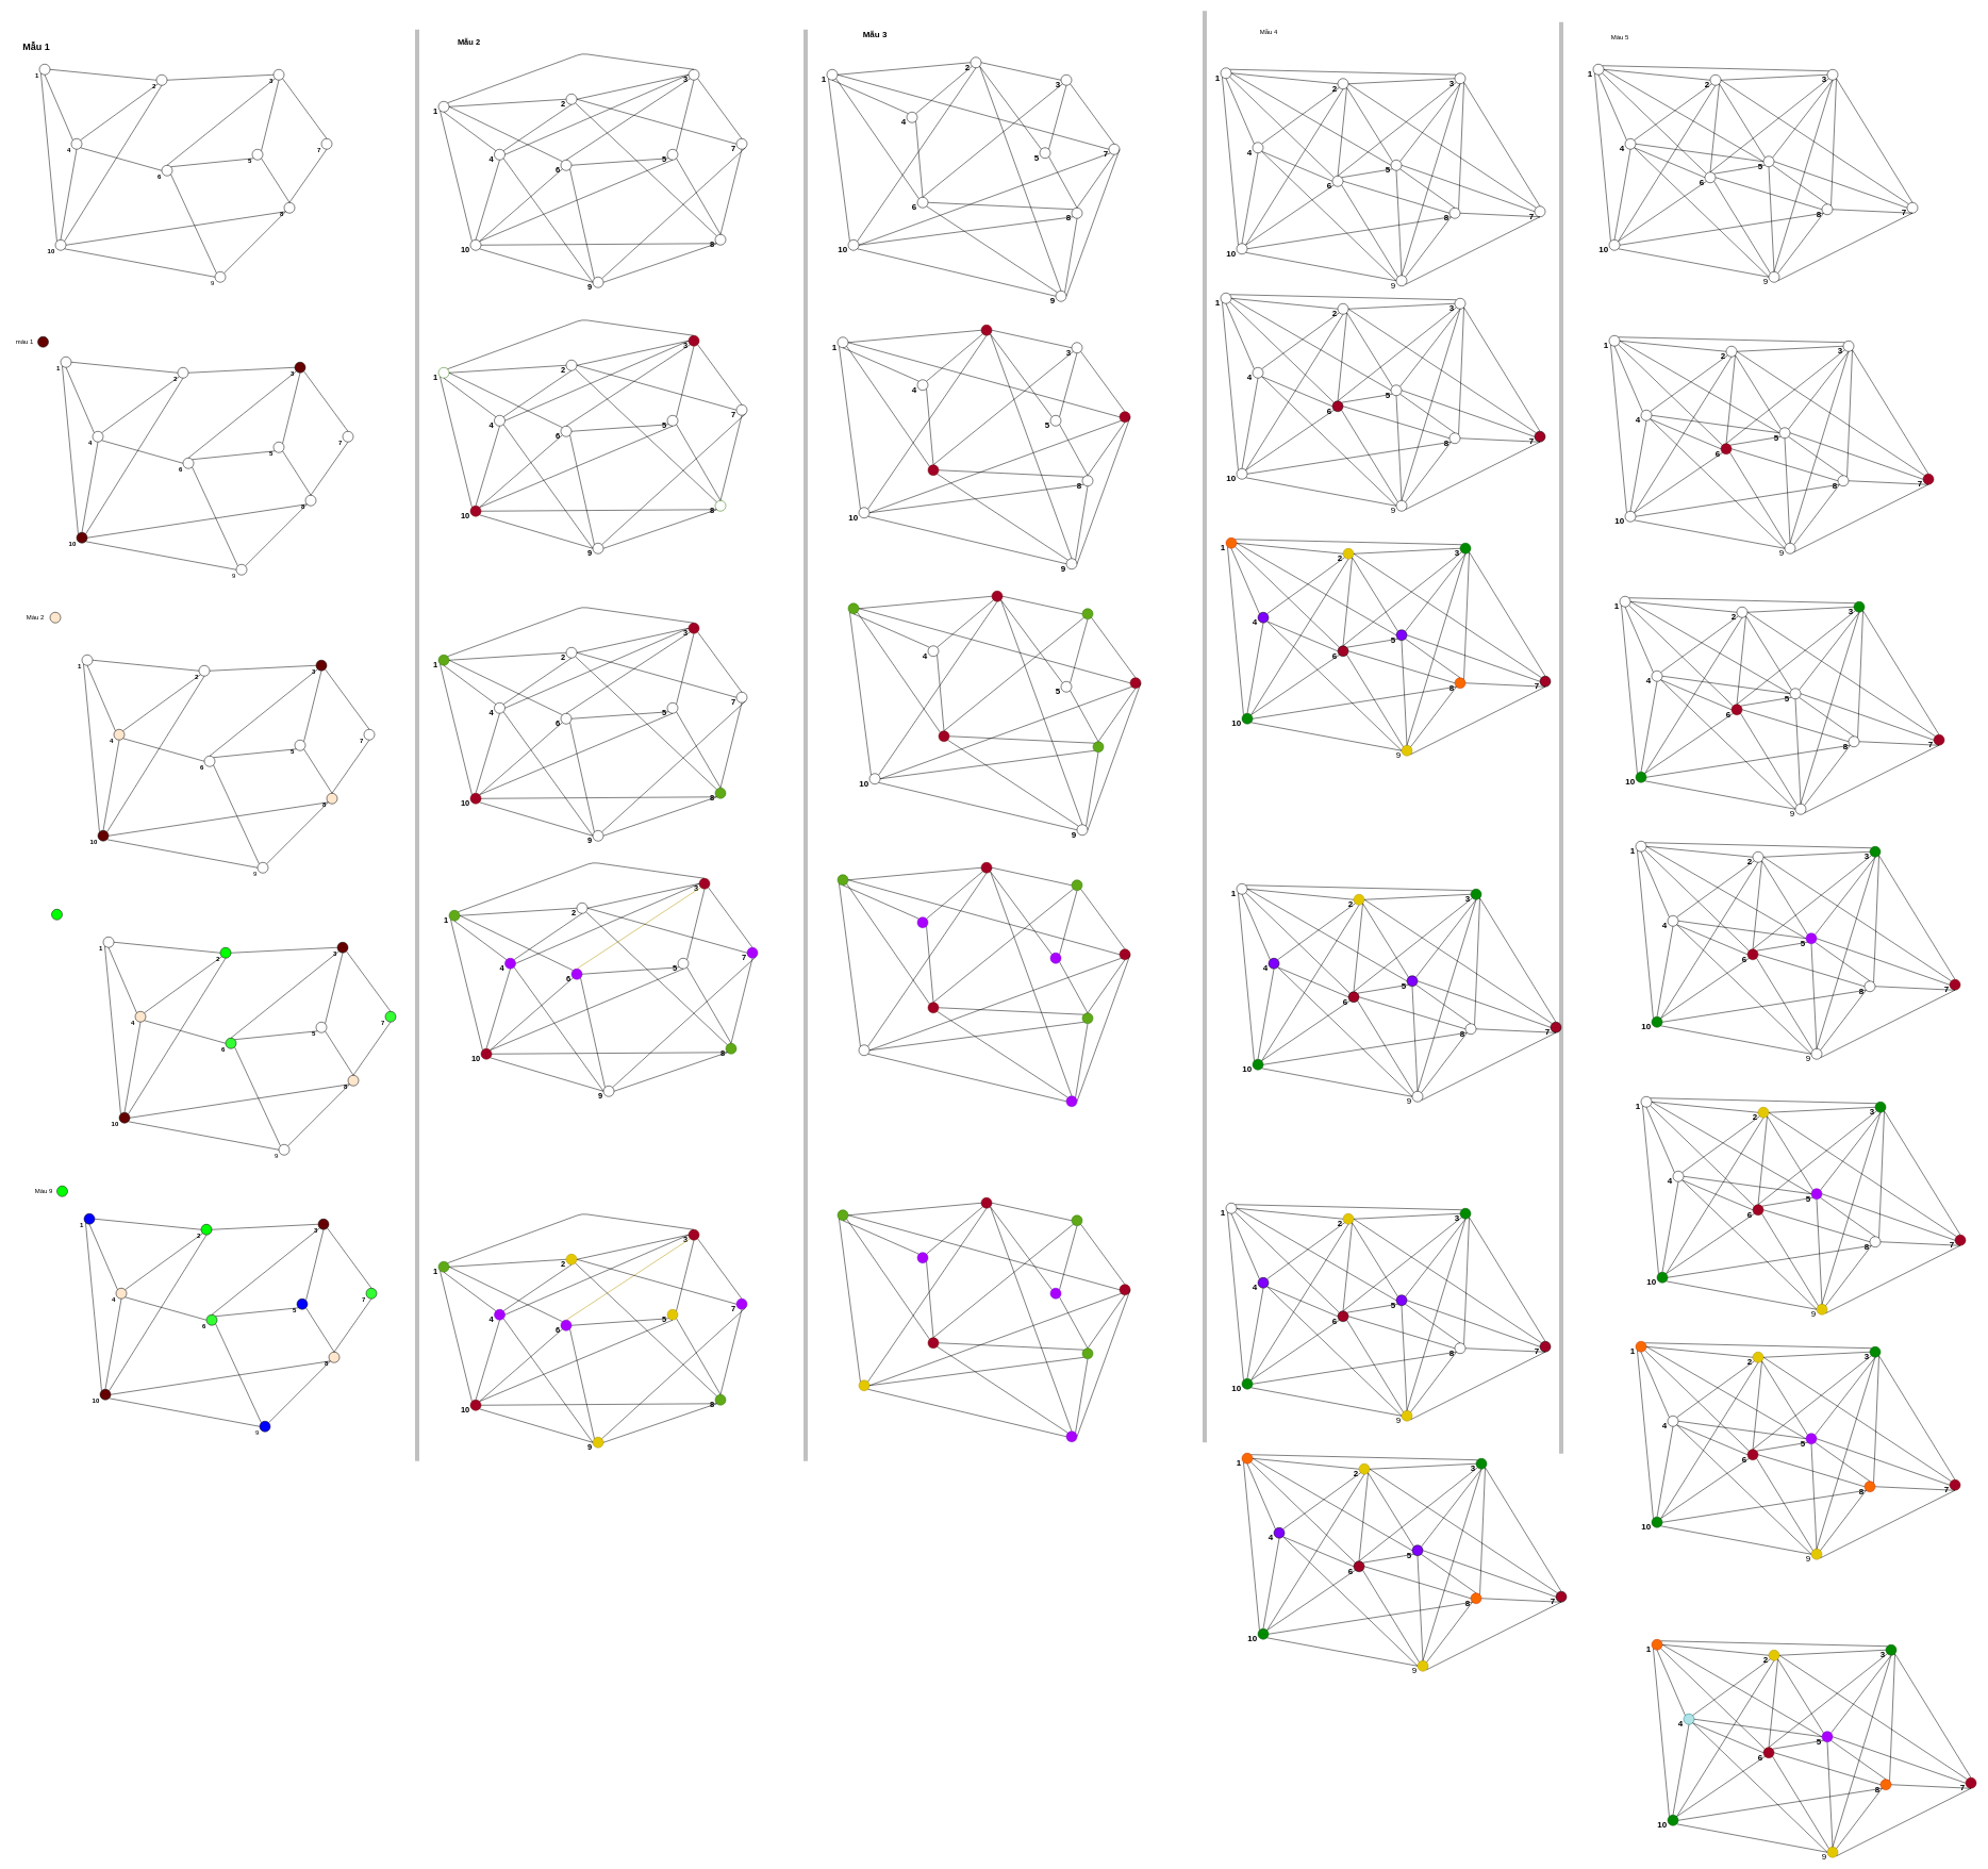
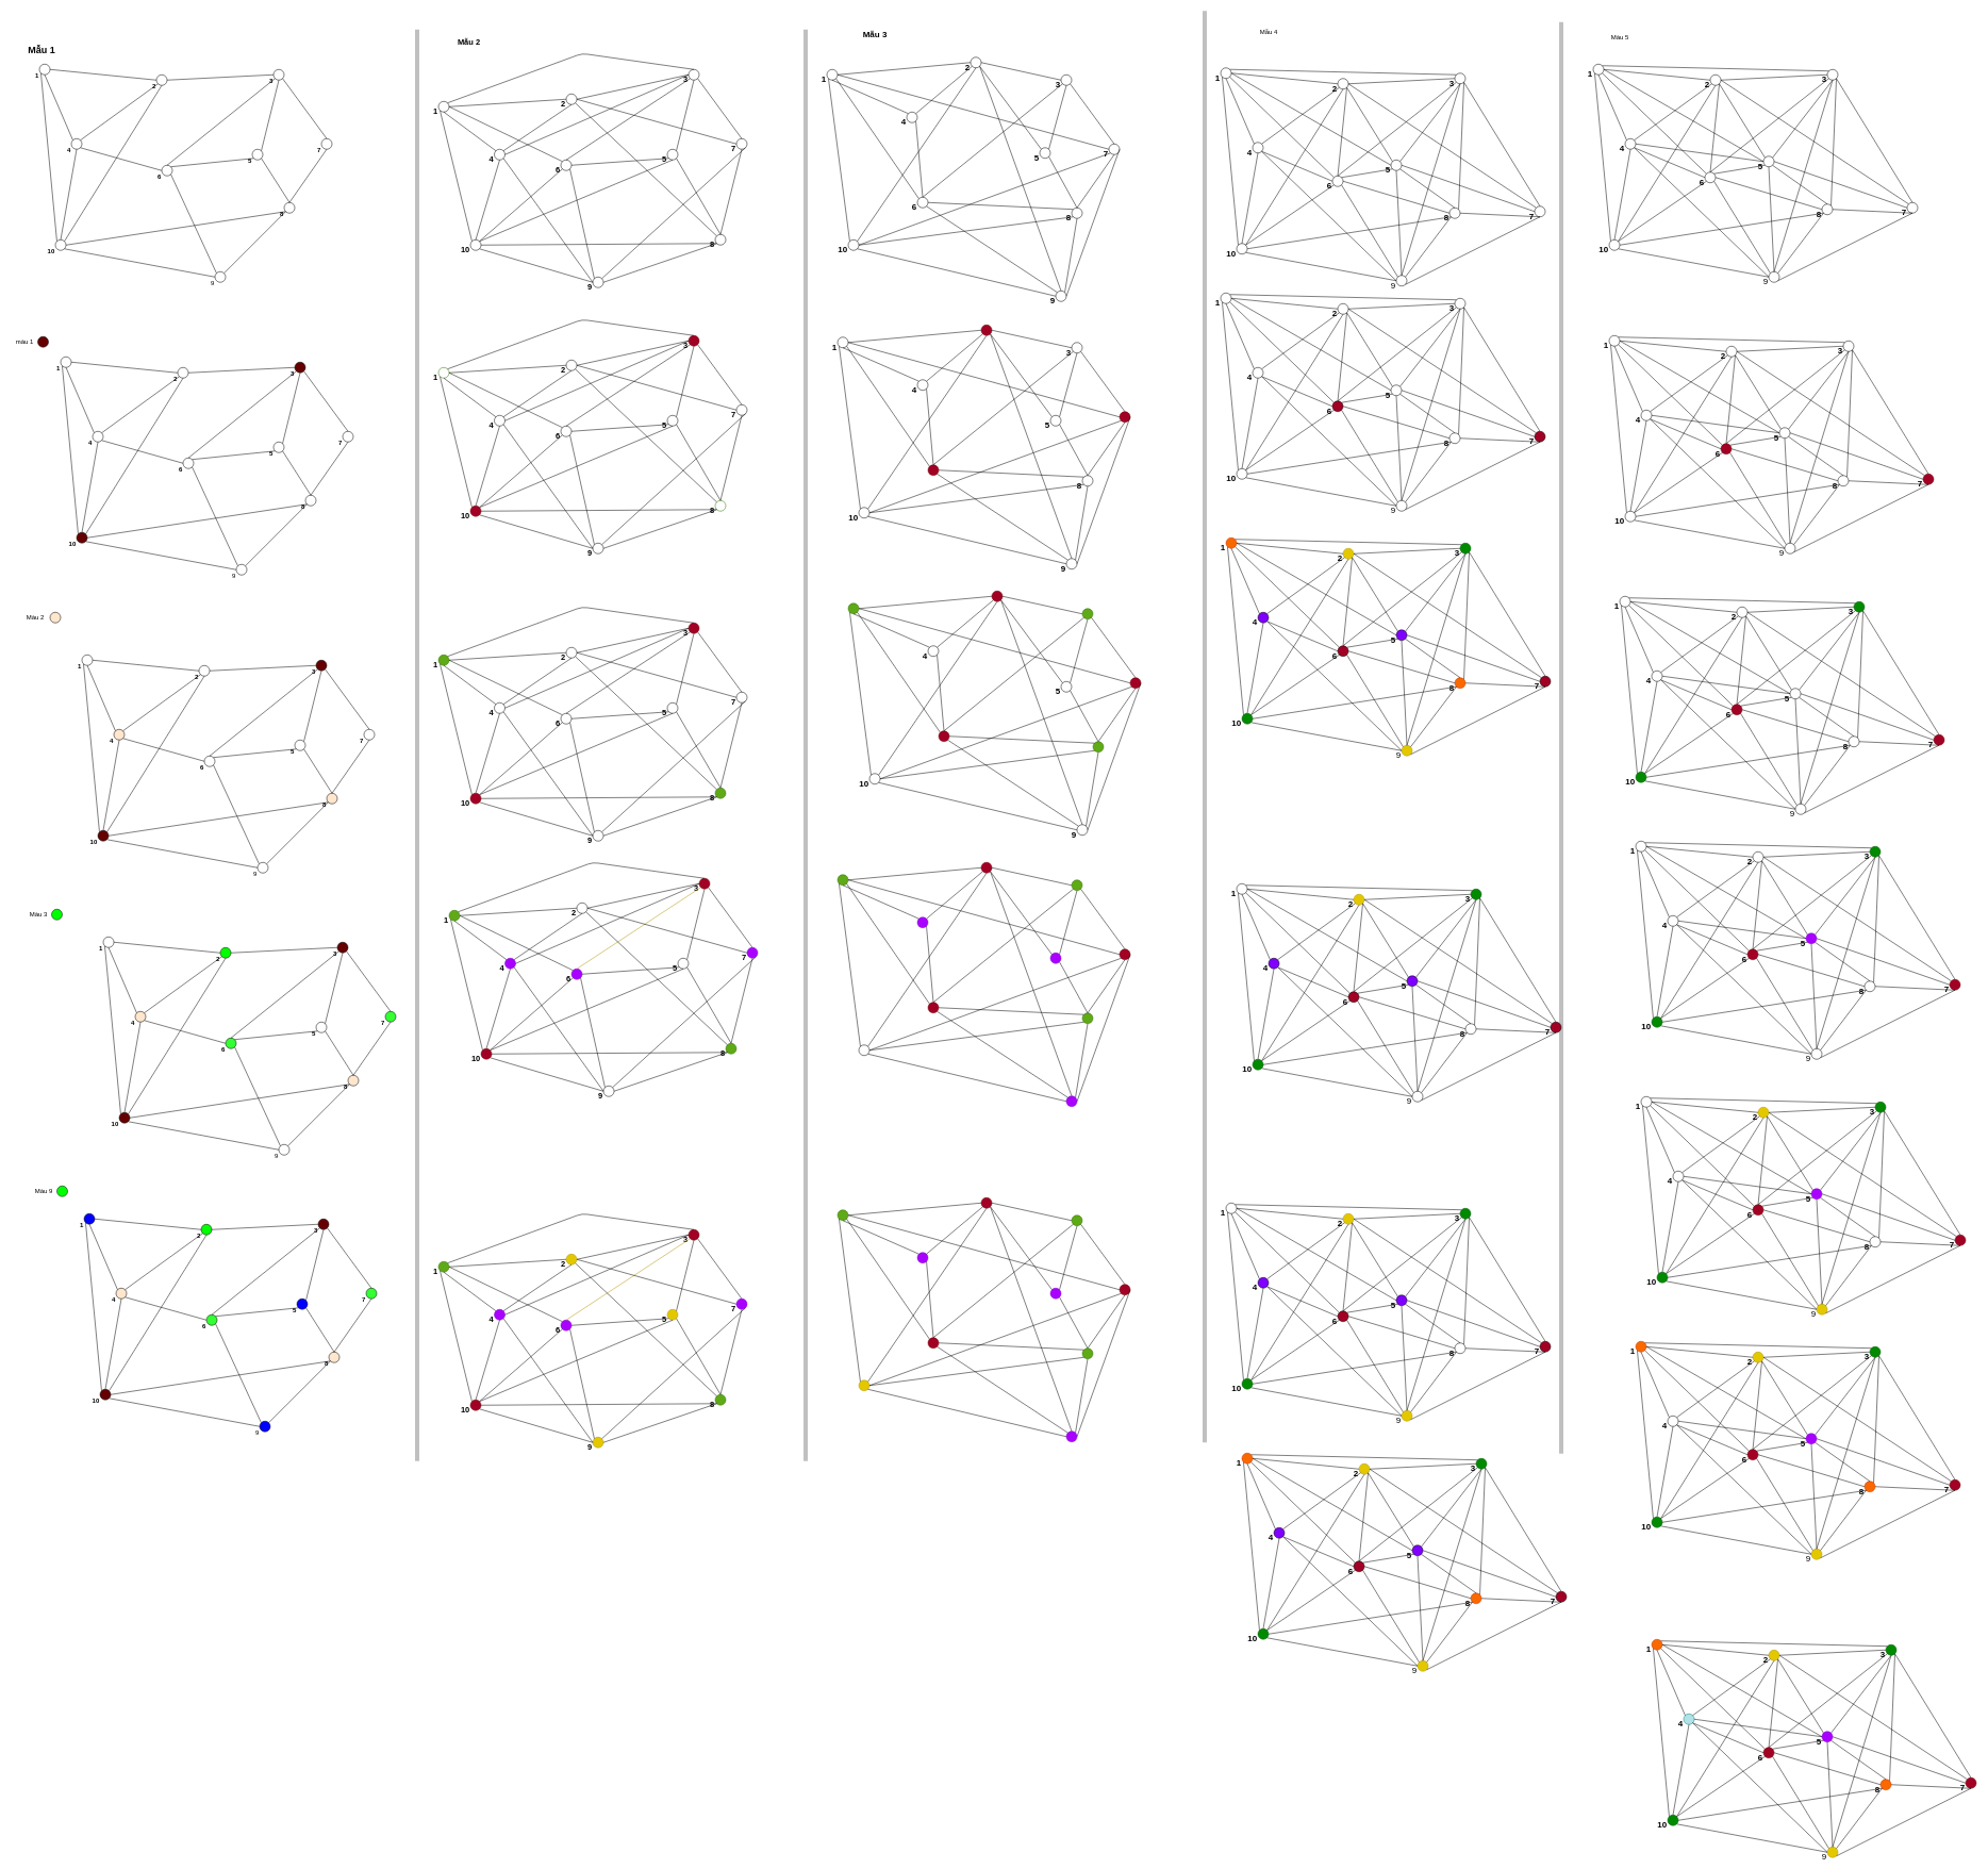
- <mxCell id="2" value="&lt;b&gt;&lt;font style=&quot;font-size: 18px&quot;&gt;Mẫu 1&lt;/font&gt;&lt;/b&gt;" style="text;html=1;align=center;verticalAlign=middle;resizable=0;points=[];;autosize=1;" vertex="1" parent="1"><mxGeometry x="32" y="78" width="70" height="20" as="geometry" /></mxCell>
+ <mxCell id="2" value="&lt;b&gt;&lt;font style=&quot;font-size: 18px&quot;&gt;Mẫu 1&lt;/font&gt;&lt;/b&gt;" style="text;html=1;align=center;verticalAlign=middle;resizable=0;points=[];;autosize=1;" vertex="1" parent="1"><mxGeometry x="42" y="83" width="70" height="20" as="geometry" /></mxCell>
+ <mxCell id="239" value="Màu 3" style="text;html=1;align=center;verticalAlign=middle;resizable=0;points=[];;autosize=1;" vertex="1" parent="1"><mxGeometry x="46" y="1708" width="50" height="20" as="geometry" /></mxCell>
